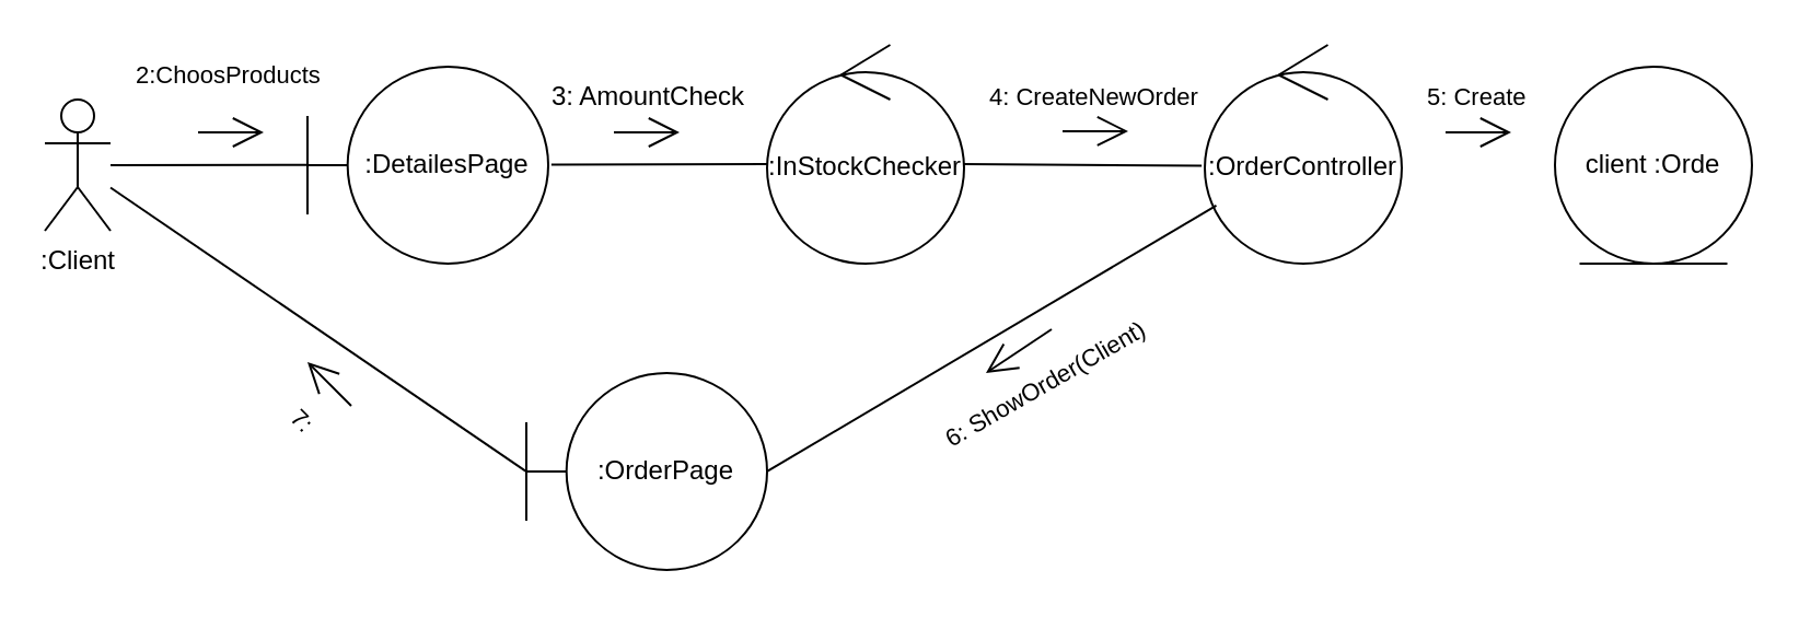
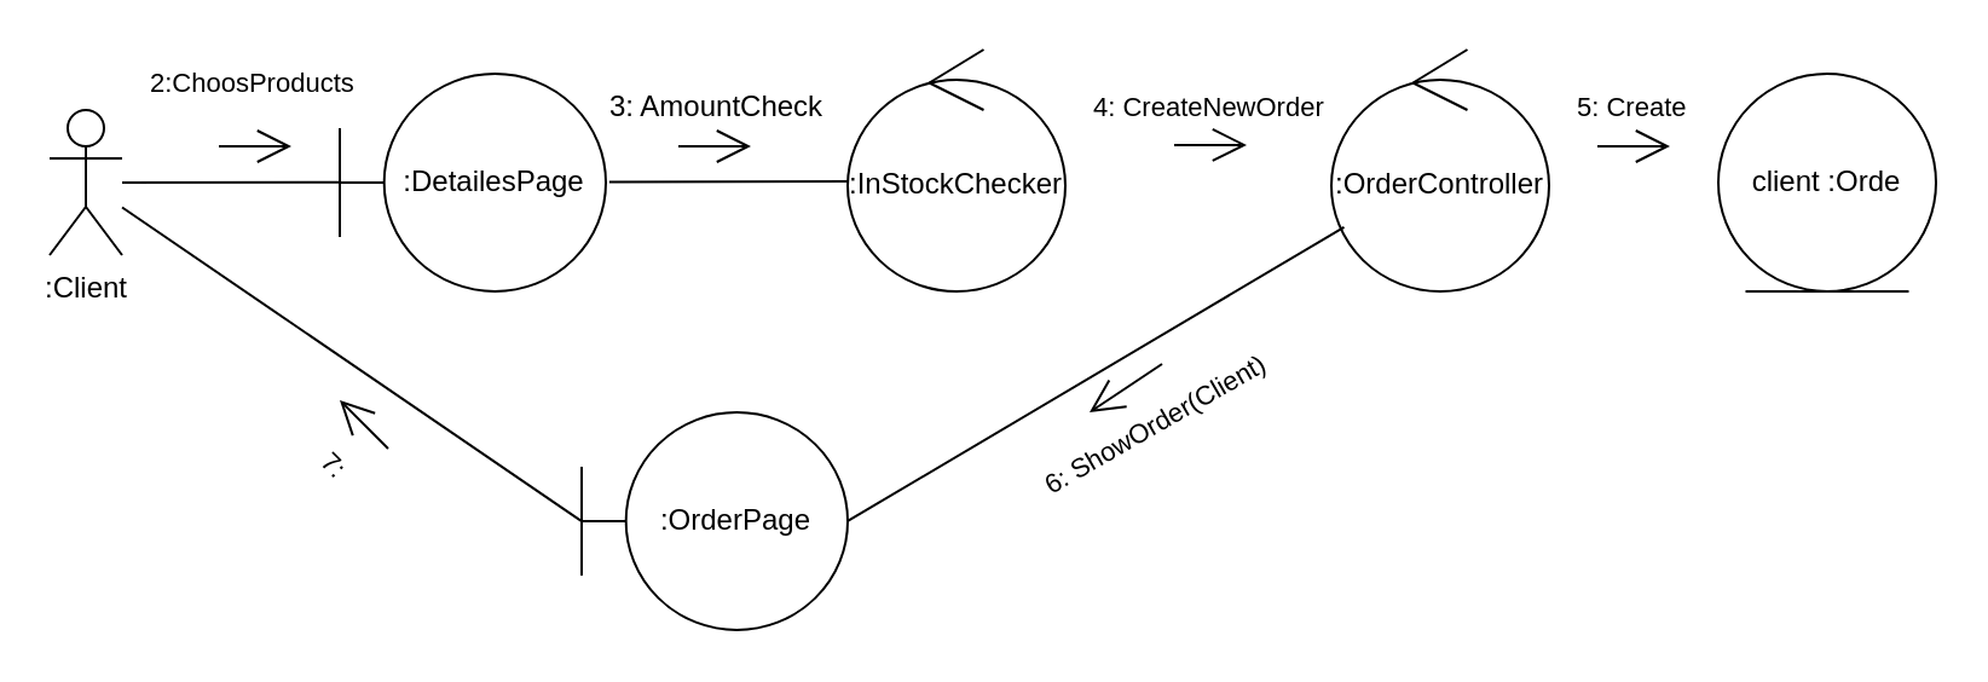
- <mxCell id="13" value="" style="endArrow=none;html=1;rounded=0;exitX=0.995;exitY=0.545;exitDx=0;exitDy=0;exitPerimeter=0;entryX=-0.016;entryY=0.553;entryDx=0;entryDy=0;entryPerimeter=0;" parent="1" source="23" target="4" edge="1"><mxGeometry width="50" height="50" relative="1" as="geometry"><mxPoint x="450.22" y="74.1" as="sourcePoint" /><mxPoint x="560" y="110" as="targetPoint" /></mxGeometry></mxCell>
